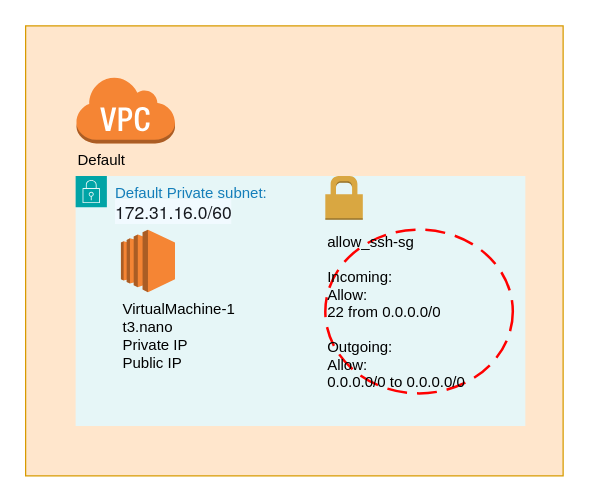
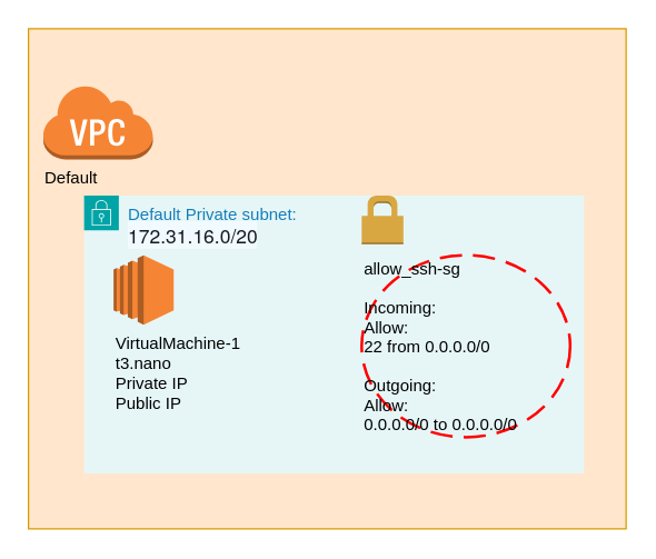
- <mxCell id="3" value="Default" style="outlineConnect=0;dashed=0;verticalLabelPosition=bottom;verticalAlign=top;align=left;html=1;shape=mxgraph.aws3.virtual_private_cloud;fillColor=#F58534;gradientColor=none;" parent="1" vertex="1"><mxGeometry x="60" y="60" width="79.5" height="54" as="geometry" /></mxCell>
+ <mxCell id="3" value="Default" style="outlineConnect=0;dashed=0;verticalLabelPosition=bottom;verticalAlign=top;align=left;html=1;shape=mxgraph.aws3.virtual_private_cloud;fillColor=#F58534;gradientColor=none;" parent="1" vertex="1"><mxGeometry x="30" y="60" width="79.5" height="54" as="geometry" /></mxCell>
- <mxCell id="4" value="Default Private subnet:&lt;br&gt;&lt;span style=&quot;color: rgb(22, 25, 31); font-family: &amp;quot;Amazon Ember&amp;quot;, &amp;quot;Helvetica Neue&amp;quot;, Roboto, Arial, sans-serif; font-size: 14px; text-wrap-mode: nowrap; background-color: rgb(241, 250, 255);&quot;&gt;172.31.16.0/60&lt;/span&gt;" style="points=[[0,0],[0.25,0],[0.5,0],[0.75,0],[1,0],[1,0.25],[1,0.5],[1,0.75],[1,1],[0.75,1],[0.5,1],[0.25,1],[0,1],[0,0.75],[0,0.5],[0,0.25]];outlineConnect=0;gradientColor=none;html=1;whiteSpace=wrap;fontSize=12;fontStyle=0;container=1;pointerEvents=0;collapsible=0;recursiveResize=0;shape=mxgraph.aws4.group;grIcon=mxgraph.aws4.group_security_group;grStroke=0;strokeColor=#00A4A6;fillColor=#E6F6F7;verticalAlign=top;align=left;spacingLeft=30;fontColor=#147EBA;dashed=0;" parent="1" vertex="1"><mxGeometry x="60" y="140" width="359.75" height="200" as="geometry" /></mxCell>
+ <mxCell id="4" value="Default Private subnet:&lt;br&gt;&lt;span style=&quot;color: rgb(22, 25, 31); font-family: &amp;quot;Amazon Ember&amp;quot;, &amp;quot;Helvetica Neue&amp;quot;, Roboto, Arial, sans-serif; font-size: 14px; text-wrap-mode: nowrap; background-color: rgb(241, 250, 255);&quot;&gt;172.31.16.0/20&lt;/span&gt;" style="points=[[0,0],[0.25,0],[0.5,0],[0.75,0],[1,0],[1,0.25],[1,0.5],[1,0.75],[1,1],[0.75,1],[0.5,1],[0.25,1],[0,1],[0,0.75],[0,0.5],[0,0.25]];outlineConnect=0;gradientColor=none;html=1;whiteSpace=wrap;fontSize=12;fontStyle=0;container=1;pointerEvents=0;collapsible=0;recursiveResize=0;shape=mxgraph.aws4.group;grIcon=mxgraph.aws4.group_security_group;grStroke=0;strokeColor=#00A4A6;fillColor=#E6F6F7;verticalAlign=top;align=left;spacingLeft=30;fontColor=#147EBA;dashed=0;" parent="1" vertex="1"><mxGeometry x="60" y="140" width="359.75" height="200" as="geometry" /></mxCell>
- <mxCell id="5" value="VirtualMachine-1&lt;br&gt;t3.nano&lt;br&gt;Private IP&lt;br&gt;&lt;div&gt;Public IP&lt;/div&gt;" style="outlineConnect=0;dashed=0;verticalLabelPosition=bottom;verticalAlign=top;align=left;html=1;shape=mxgraph.aws3.ec2;fillColor=#F58534;gradientColor=none;" parent="4" vertex="1"><mxGeometry x="36.25" y="43" width="43.25" height="50" as="geometry" /></mxCell>
+ <mxCell id="5" value="VirtualMachine-1&lt;br&gt;t3.nano&lt;br&gt;Private IP&lt;br&gt;&lt;div&gt;Public IP&lt;/div&gt;" style="outlineConnect=0;dashed=0;verticalLabelPosition=bottom;verticalAlign=top;align=left;html=1;shape=mxgraph.aws3.ec2;fillColor=#F58534;gradientColor=none;" parent="4" vertex="1"><mxGeometry x="21.25" y="43" width="43.25" height="50" as="geometry" /></mxCell>
